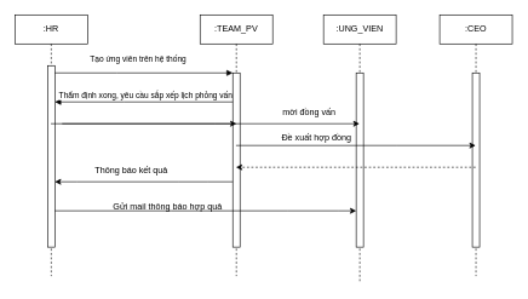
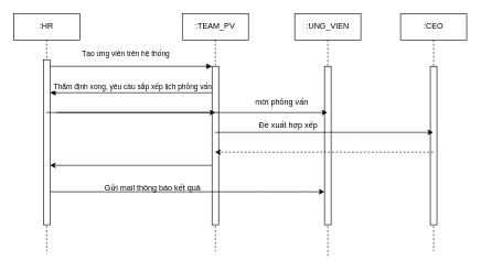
- <mxCell id="11" value="mời đồng vấn" style="text;html=1;align=center;verticalAlign=middle;resizable=0;points=[];autosize=1;strokeColor=none;fillColor=none;" vertex="1" parent="1"><mxGeometry x="375" y="140" width="100" height="30" as="geometry" /></mxCell>
+ <mxCell id="11" value="mời phỏng vấn" style="text;html=1;align=center;verticalAlign=middle;resizable=0;points=[];autosize=1;strokeColor=none;fillColor=none;" vertex="1" parent="1"><mxGeometry x="375" y="140" width="100" height="30" as="geometry" /></mxCell>
- <mxCell id="19" value="Đề xuất hợp đồng" style="text;html=1;align=center;verticalAlign=middle;resizable=0;points=[];autosize=1;strokeColor=none;fillColor=none;" vertex="1" parent="1"><mxGeometry x="375" y="175" width="120" height="30" as="geometry" /></mxCell>
+ <mxCell id="19" value="Đề xuất hợp xếp" style="text;html=1;align=center;verticalAlign=middle;resizable=0;points=[];autosize=1;strokeColor=none;fillColor=none;" vertex="1" parent="1"><mxGeometry x="375" y="175" width="120" height="30" as="geometry" /></mxCell>
- <mxCell id="14" value="Thông báo kết quả" style="text;html=1;align=center;verticalAlign=middle;resizable=0;points=[];autosize=1;strokeColor=none;fillColor=none;" vertex="1" parent="1"><mxGeometry x="120" y="220" width="120" height="30" as="geometry" /></mxCell>
- <mxCell id="21" value="Gửi mail thông báo hợp quả" style="text;html=1;align=center;verticalAlign=middle;resizable=0;points=[];autosize=1;strokeColor=none;fillColor=none;" vertex="1" parent="1"><mxGeometry x="145" y="270" width="170" height="30" as="geometry" /></mxCell>
+ <mxCell id="21" value="Gửi mail thông báo kết quả" style="text;html=1;align=center;verticalAlign=middle;resizable=0;points=[];autosize=1;strokeColor=none;fillColor=none;" vertex="1" parent="1"><mxGeometry x="145" y="270" width="170" height="30" as="geometry" /></mxCell>
